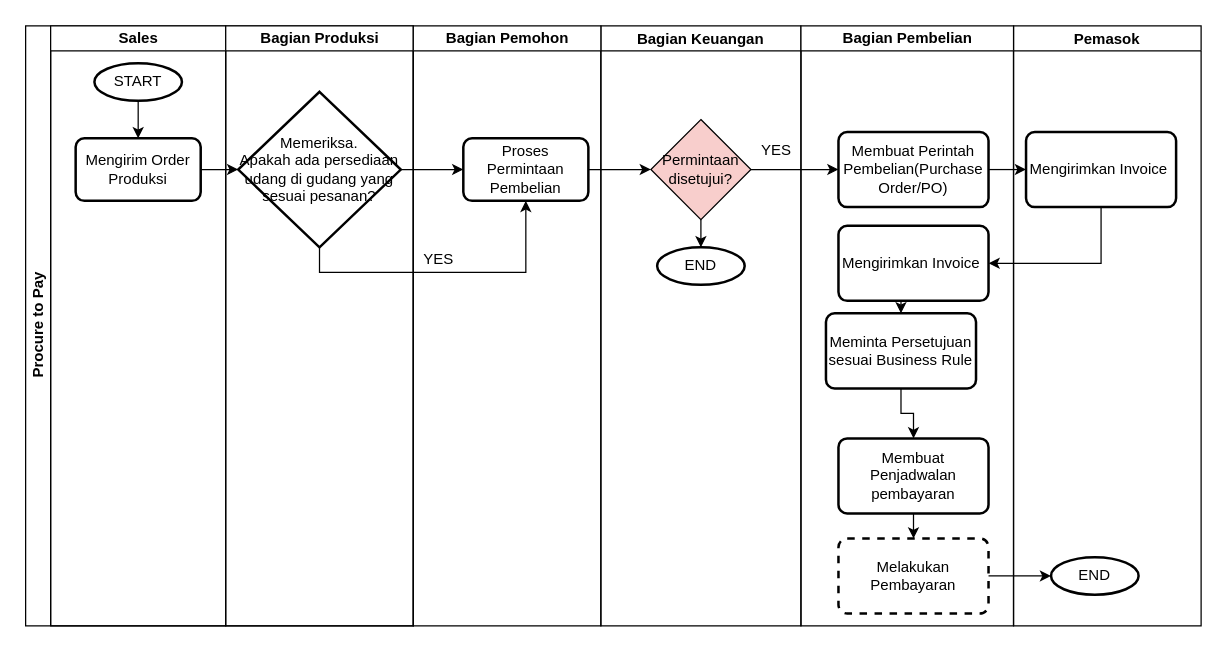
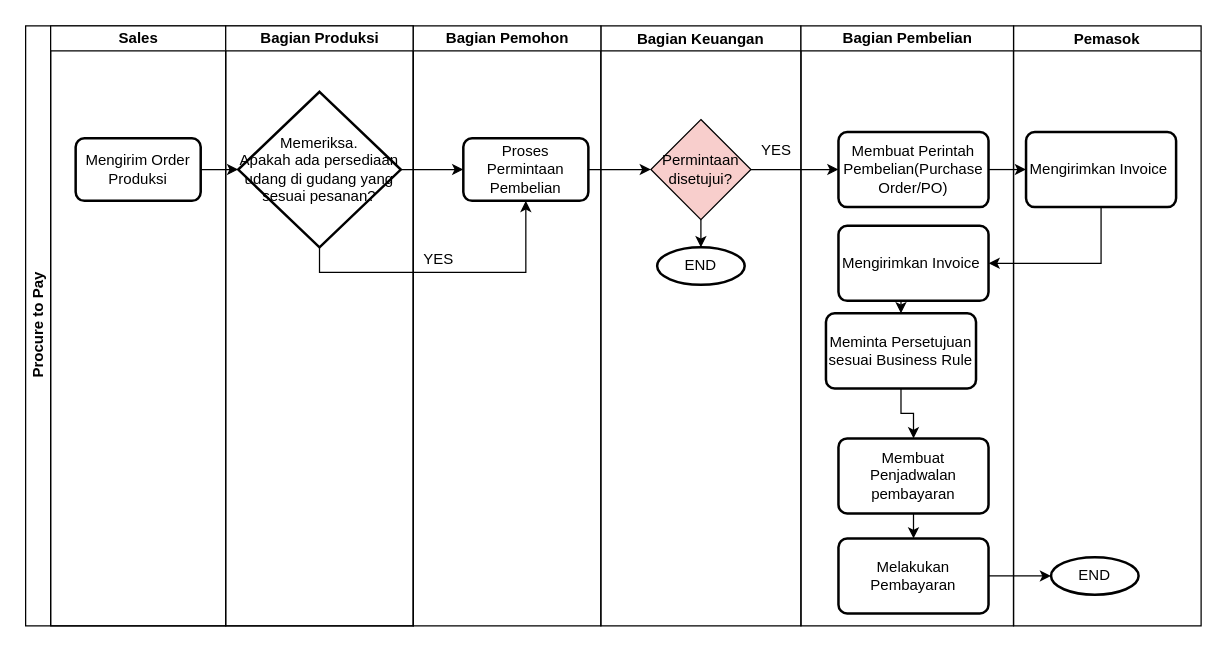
- <mxCell id="4" value="START" style="strokeWidth=2;html=1;shape=mxgraph.flowchart.start_1;whiteSpace=wrap;" vertex="1" parent="3"><mxGeometry x="35" y="30" width="70" height="30" as="geometry" /></mxCell>
- <mxCell id="5" style="edgeStyle=orthogonalEdgeStyle;rounded=0;orthogonalLoop=1;jettySize=auto;html=1;exitX=0.5;exitY=1;exitDx=0;exitDy=0;exitPerimeter=0;entryX=0.5;entryY=0;entryDx=0;entryDy=0;" edge="1" parent="3" source="4" target="6"><mxGeometry relative="1" as="geometry" /></mxCell>
- <mxCell id="35" value="Melakukan Pembayaran" style="rounded=1;whiteSpace=wrap;html=1;absoluteArcSize=1;arcSize=14;strokeWidth=2;dashed=1;" vertex="1" parent="27"><mxGeometry x="30" y="410" width="120" height="60" as="geometry" /></mxCell>
+ <mxCell id="35" value="Melakukan Pembayaran" style="rounded=1;whiteSpace=wrap;html=1;absoluteArcSize=1;arcSize=14;strokeWidth=2;" vertex="1" parent="27"><mxGeometry x="30" y="410" width="120" height="60" as="geometry" /></mxCell>
